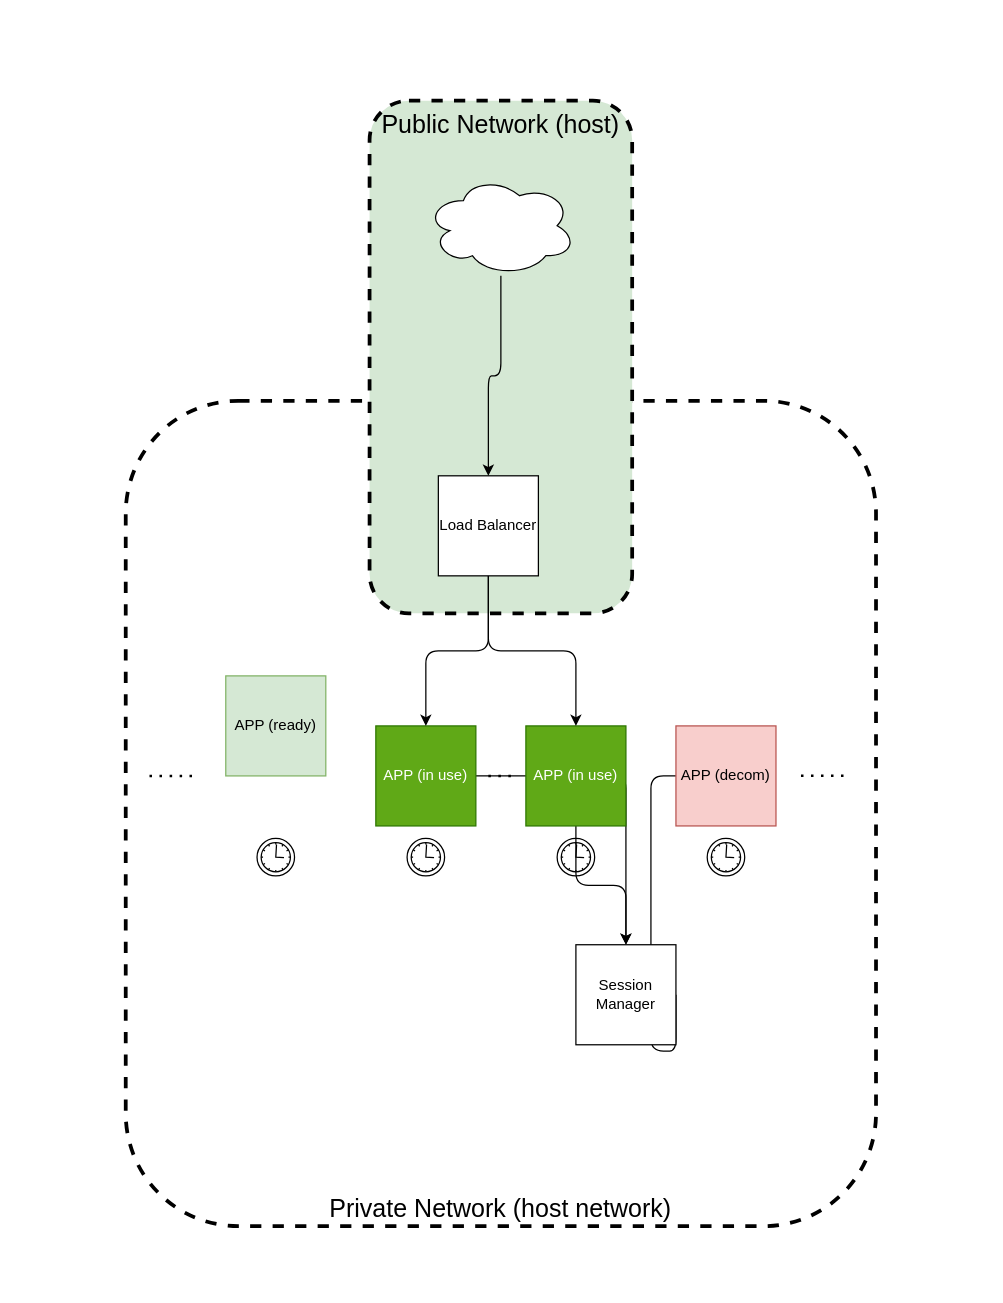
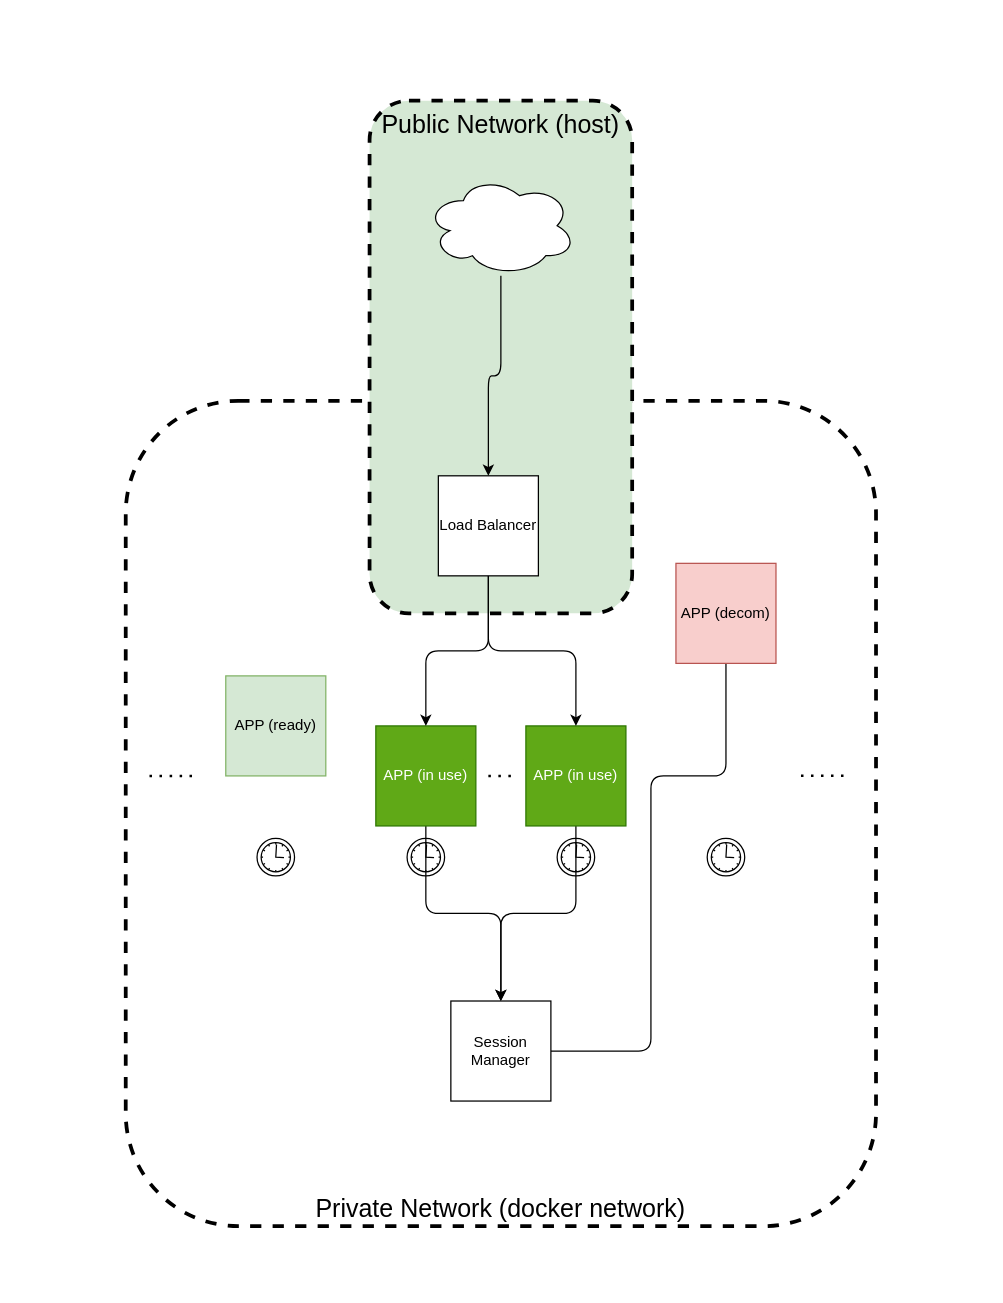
- <mxCell id="14" value="APP (decom)" style="rounded=0;whiteSpace=wrap;html=1;fillColor=#f8cecc;strokeColor=#b85450;" parent="1" vertex="1"><mxGeometry x="540" y="580" width="80" height="80" as="geometry" /></mxCell>
+ <mxCell id="14" value="APP (decom)" style="rounded=0;whiteSpace=wrap;html=1;fillColor=#f8cecc;strokeColor=#b85450;" parent="1" vertex="1"><mxGeometry x="540" y="450" width="80" height="80" as="geometry" /></mxCell>
- <mxCell id="20" value="Session Manager" style="rounded=0;whiteSpace=wrap;html=1;" parent="1" vertex="1"><mxGeometry x="460" y="755" width="80" height="80" as="geometry" /></mxCell>
+ <mxCell id="20" value="Session Manager" style="rounded=0;whiteSpace=wrap;html=1;" parent="1" vertex="1"><mxGeometry x="360" y="800" width="80" height="80" as="geometry" /></mxCell>
- <mxCell id="2" value="Private Network (host network)" style="rounded=1;whiteSpace=wrap;html=1;verticalAlign=bottom;fontSize=20;dashed=1;strokeWidth=3;" parent="1" vertex="1"><mxGeometry y="320" width="600" height="660" as="geometry" x="100" /></mxCell>
+ <mxCell id="2" value="Private Network (docker network)" style="rounded=1;whiteSpace=wrap;html=1;verticalAlign=bottom;fontSize=20;dashed=1;strokeWidth=3;" parent="1" vertex="1"><mxGeometry y="320" width="600" height="660" as="geometry" x="100" /></mxCell>
